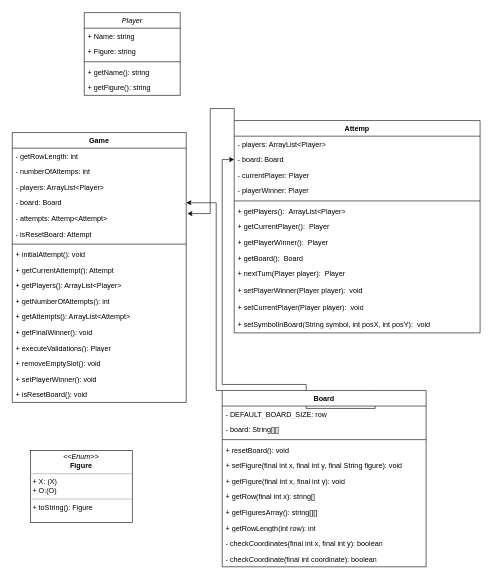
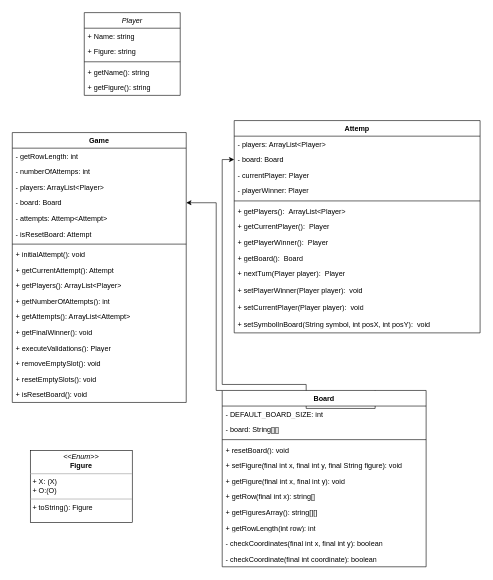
- <mxCell id="26" style="edgeStyle=orthogonalEdgeStyle;rounded=0;orthogonalLoop=1;jettySize=auto;html=1;exitX=0;exitY=0;exitDx=0;exitDy=0;entryX=1.006;entryY=0.197;entryDx=0;entryDy=0;entryPerimeter=0;" edge="1" parent="1" source="27" target="13"><mxGeometry relative="1" as="geometry"><Array as="points"><mxPoint x="390" y="180" /><mxPoint x="350" y="180" /><mxPoint x="350" y="355" /></Array></mxGeometry></mxCell>
- <mxCell id="24" value="+ setPlayerWinner(): void" style="text;strokeColor=none;fillColor=none;align=left;verticalAlign=top;spacingLeft=4;spacingRight=4;overflow=hidden;rotatable=0;points=[[0,0.5],[1,0.5]];portConstraint=eastwest;whiteSpace=wrap;html=1;" vertex="1" parent="8"><mxGeometry y="398" width="290" height="26" as="geometry" /></mxCell>
+ <mxCell id="24" value="+ resetEmptySlots(): void" style="text;strokeColor=none;fillColor=none;align=left;verticalAlign=top;spacingLeft=4;spacingRight=4;overflow=hidden;rotatable=0;points=[[0,0.5],[1,0.5]];portConstraint=eastwest;whiteSpace=wrap;html=1;" vertex="1" parent="8"><mxGeometry y="398" width="290" height="26" as="geometry" /></mxCell>
- <mxCell id="45" value="-&amp;nbsp;DEFAULT_BOARD_SIZE: row" style="text;strokeColor=none;fillColor=none;align=left;verticalAlign=top;spacingLeft=4;spacingRight=4;overflow=hidden;rotatable=0;points=[[0,0.5],[1,0.5]];portConstraint=eastwest;whiteSpace=wrap;html=1;" vertex="1" parent="44"><mxGeometry y="26" width="340" height="26" as="geometry" /></mxCell>
+ <mxCell id="45" value="-&amp;nbsp;DEFAULT_BOARD_SIZE: int" style="text;strokeColor=none;fillColor=none;align=left;verticalAlign=top;spacingLeft=4;spacingRight=4;overflow=hidden;rotatable=0;points=[[0,0.5],[1,0.5]];portConstraint=eastwest;whiteSpace=wrap;html=1;" vertex="1" parent="44"><mxGeometry y="26" width="340" height="26" as="geometry" /></mxCell>
